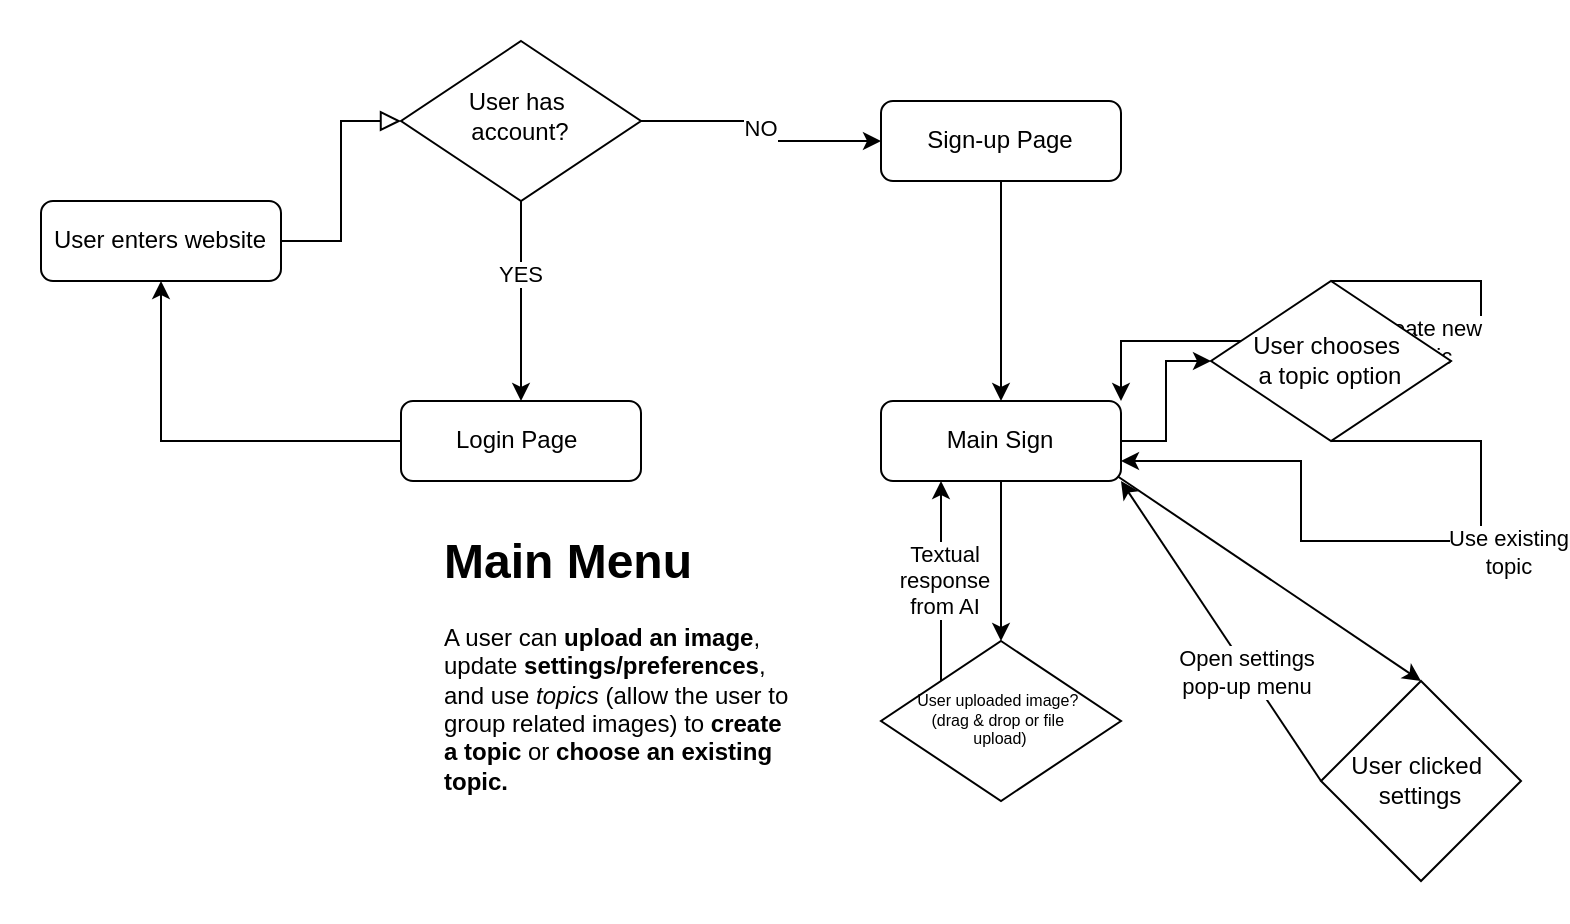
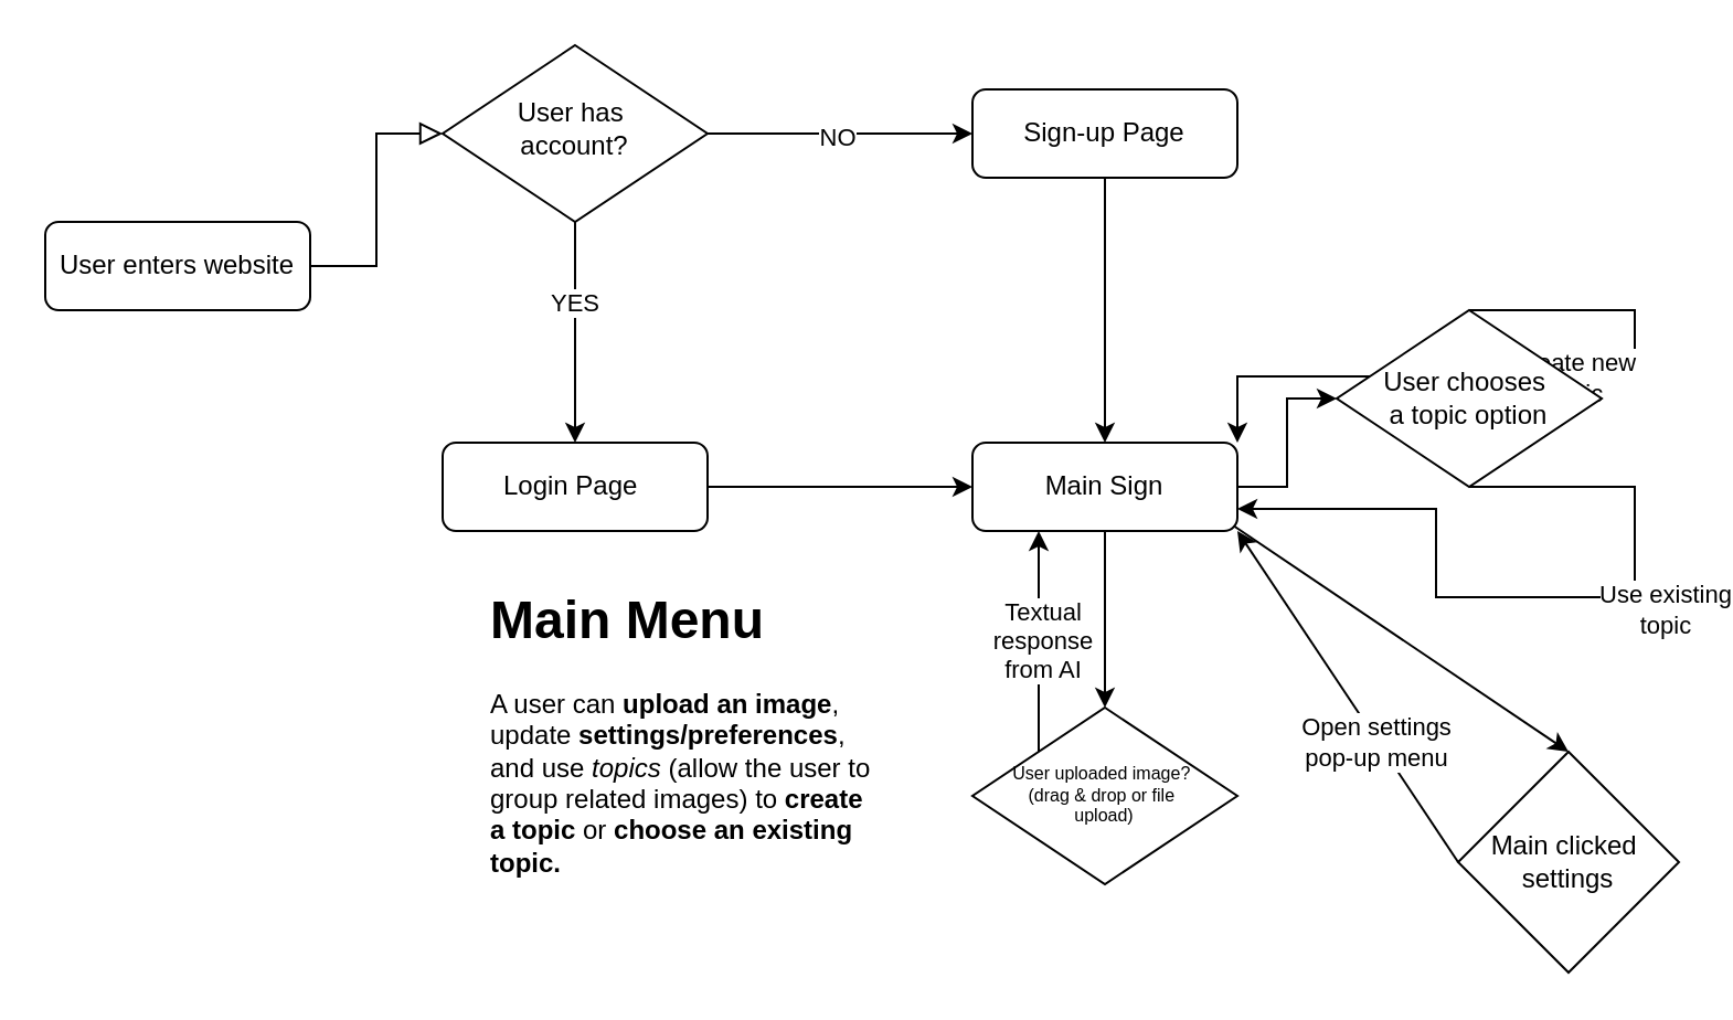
- <mxCell id="12" value="Sign-up Page" style="rounded=1;whiteSpace=wrap;html=1;" vertex="1" parent="1"><mxGeometry x="440" y="50" width="120" height="40" as="geometry" /></mxCell>
+ <mxCell id="12" value="Sign-up Page" style="rounded=1;whiteSpace=wrap;html=1;" vertex="1" parent="1"><mxGeometry x="440" y="40" width="120" height="40" as="geometry" /></mxCell>
- <mxCell id="9" style="edgeStyle=orthogonalEdgeStyle;rounded=0;orthogonalLoop=1;jettySize=auto;html=1;" edge="1" parent="1" source="10" target="3"><mxGeometry relative="1" as="geometry" /></mxCell>
+ <mxCell id="9" style="edgeStyle=orthogonalEdgeStyle;rounded=0;orthogonalLoop=1;jettySize=auto;html=1;entryX=0;entryY=0.5;entryDx=0;entryDy=0;" edge="1" parent="1" source="10" target="15"><mxGeometry relative="1" as="geometry" /></mxCell>
- <mxCell id="21" value="&lt;font style=&quot;font-size: 12px;&quot;&gt;User clicked&amp;nbsp;&lt;/font&gt;&lt;div&gt;&lt;font style=&quot;font-size: 12px;&quot;&gt;&lt;span style=&quot;background-color: initial;&quot;&gt;settings&lt;/span&gt;&lt;/font&gt;&lt;/div&gt;" style="rhombus;whiteSpace=wrap;html=1;" vertex="1" parent="1"><mxGeometry x="660" y="340" width="100" height="100" as="geometry" /></mxCell>
+ <mxCell id="21" value="&lt;font style=&quot;font-size: 12px;&quot;&gt;Main clicked&amp;nbsp;&lt;/font&gt;&lt;div&gt;&lt;font style=&quot;font-size: 12px;&quot;&gt;&lt;span style=&quot;background-color: initial;&quot;&gt;settings&lt;/span&gt;&lt;/font&gt;&lt;/div&gt;" style="rhombus;whiteSpace=wrap;html=1;" vertex="1" parent="1"><mxGeometry x="660" y="340" width="100" height="100" as="geometry" /></mxCell>
